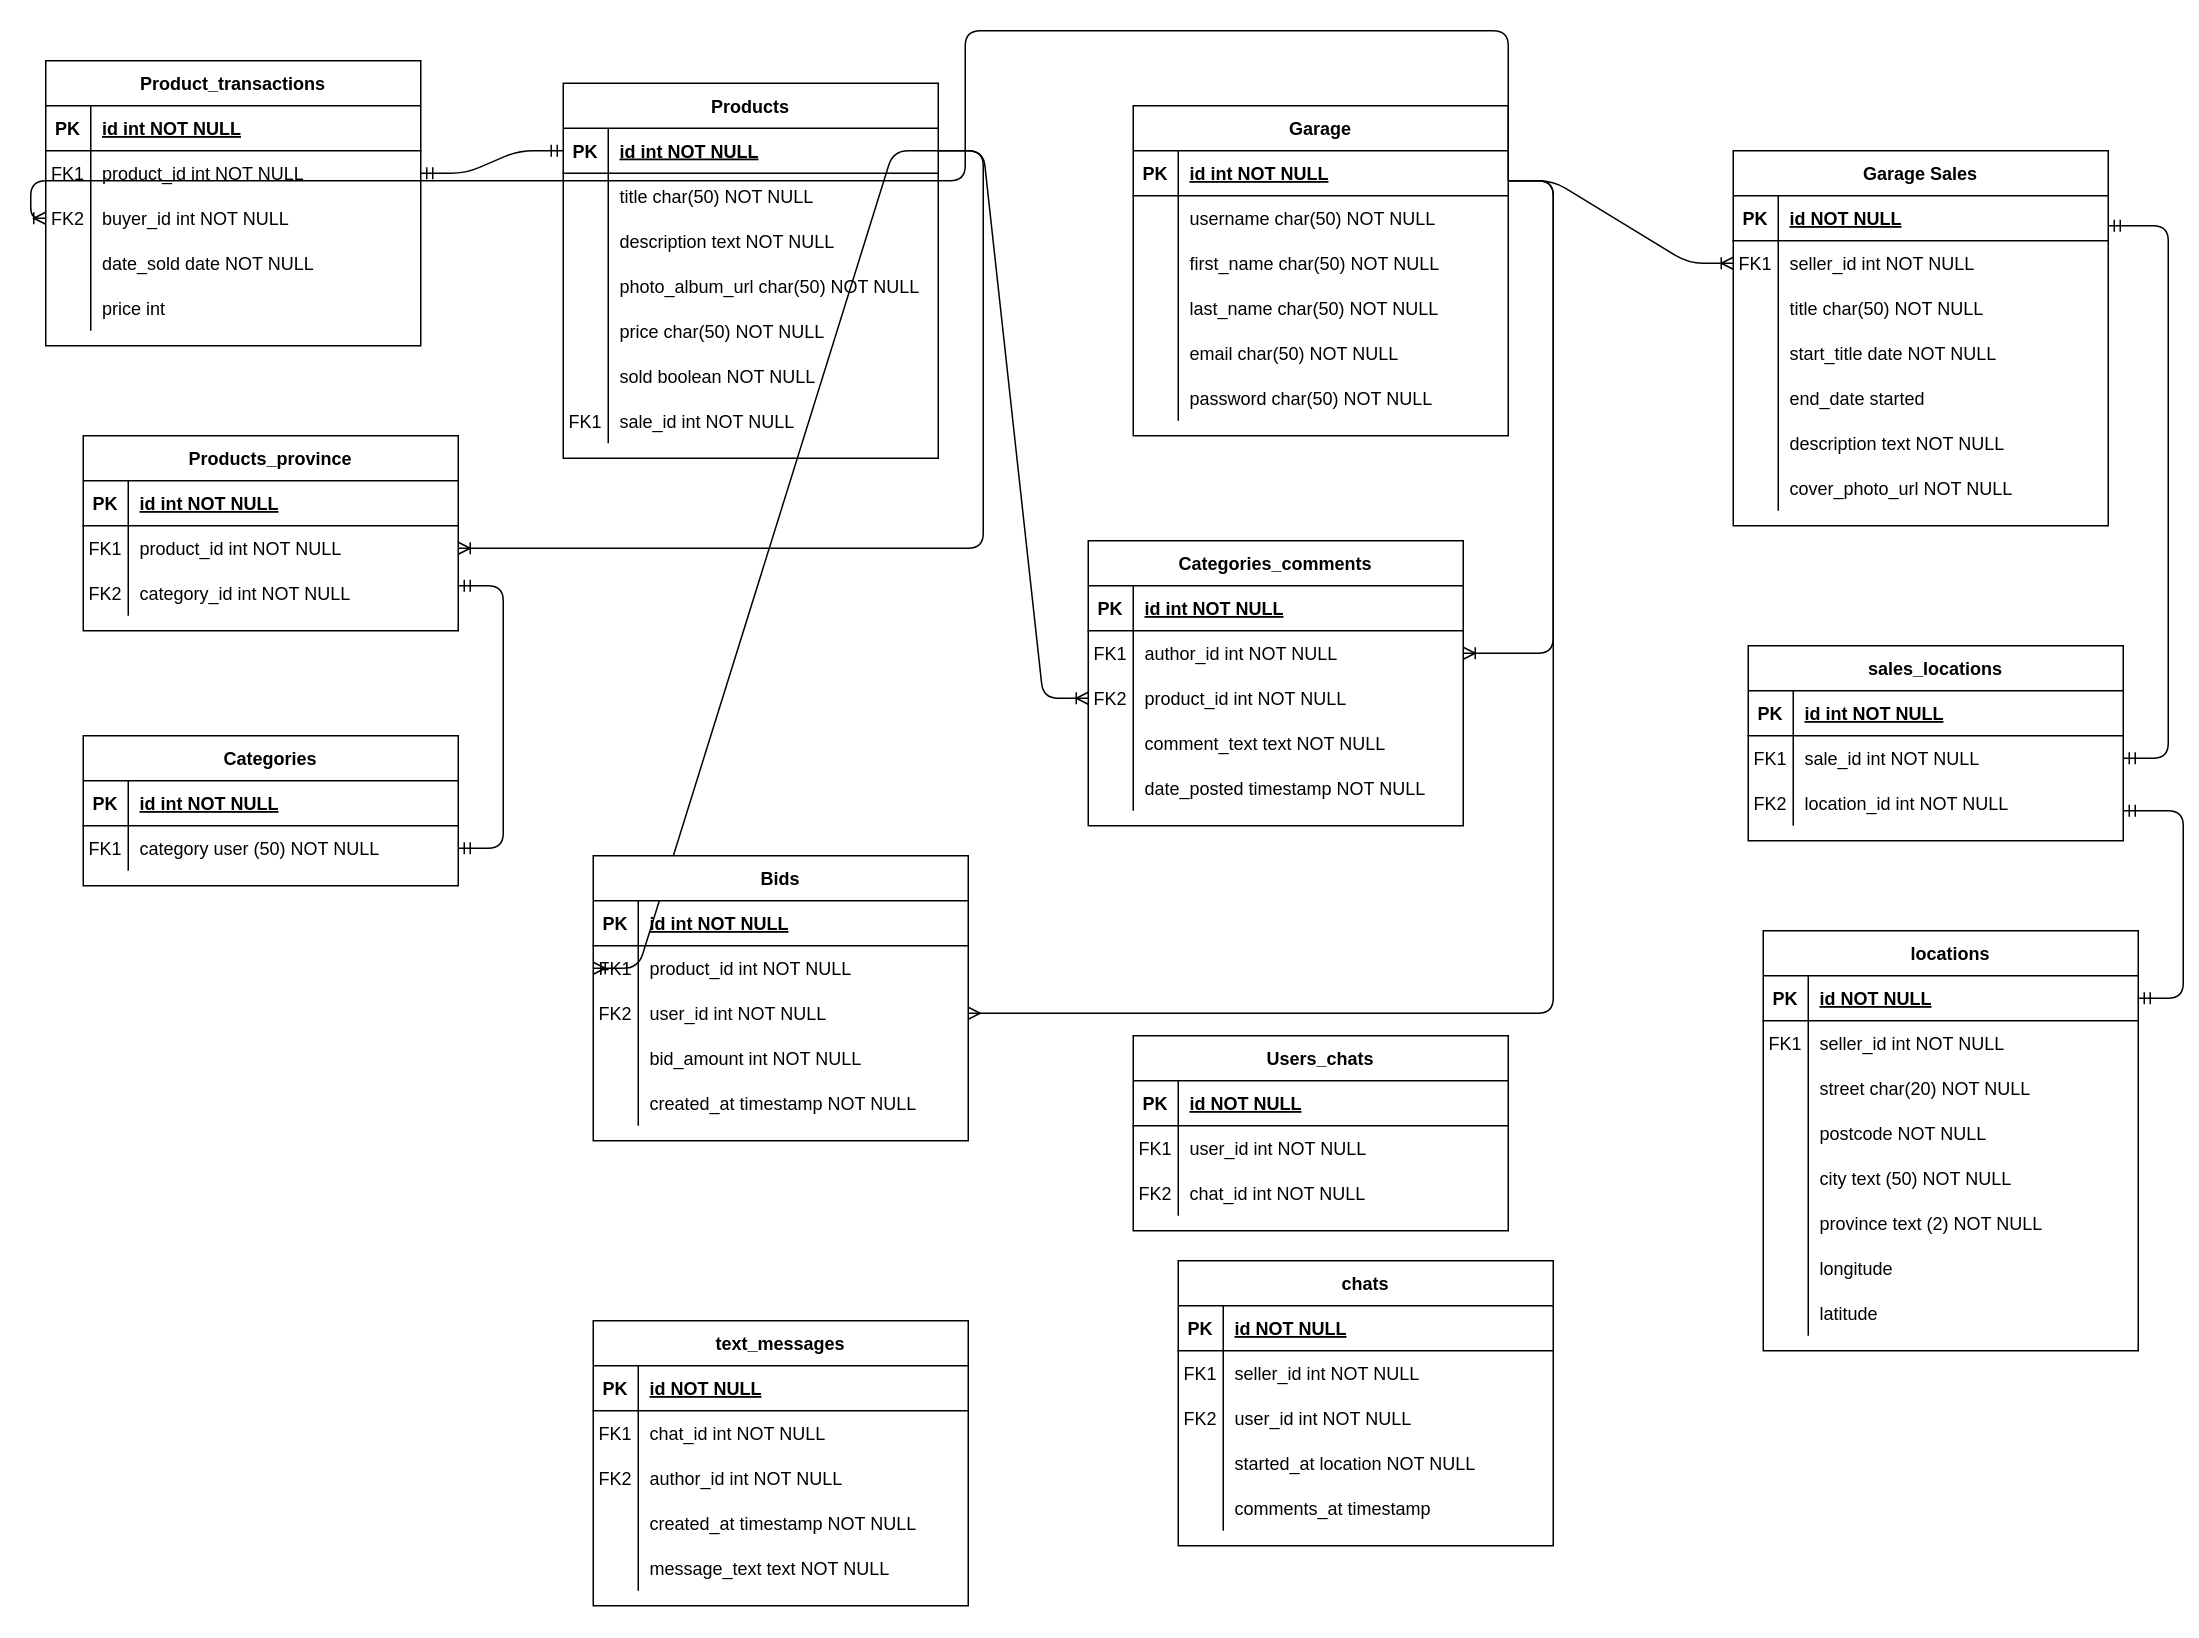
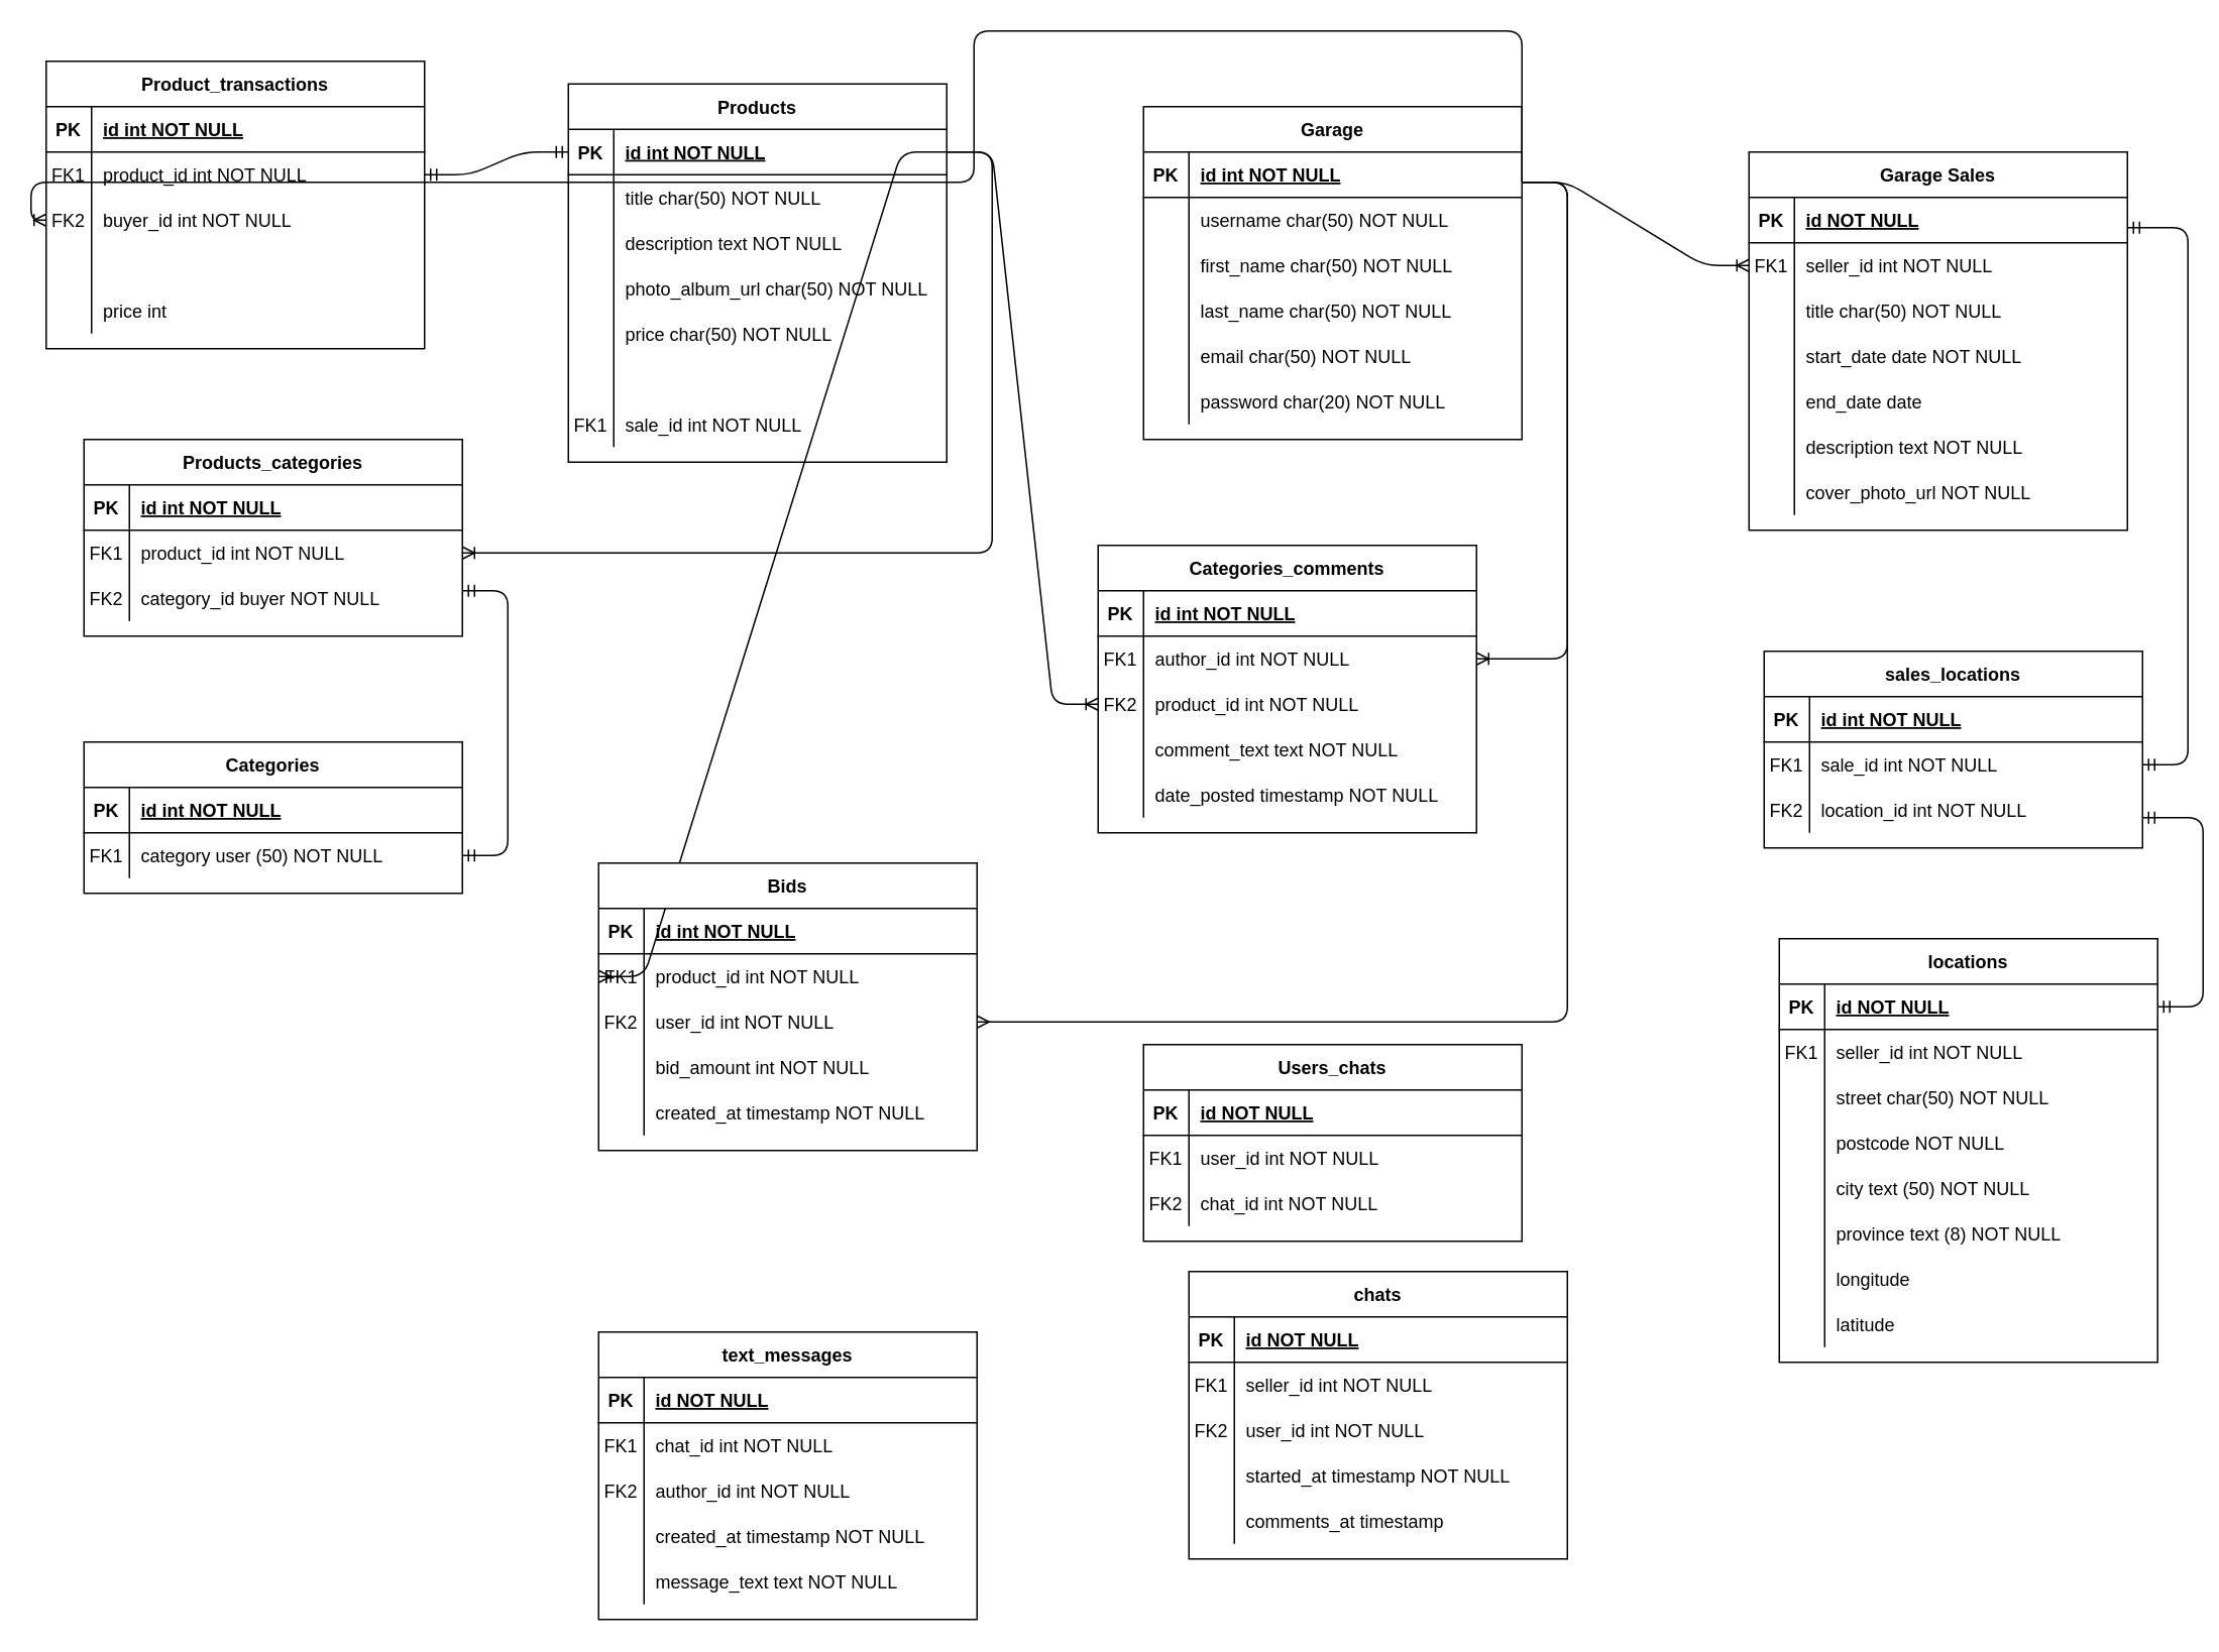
- <mxCell id="46" value="date_sold date NOT NULL" style="shape=partialRectangle;overflow=hidden;connectable=0;fillColor=none;top=0;left=0;bottom=0;right=0;align=left;spacingLeft=6;" vertex="1" parent="44"><mxGeometry x="30" width="220" height="30" as="geometry" /></mxCell>
- <mxCell id="14" value="start_title date NOT NULL" style="shape=partialRectangle;overflow=hidden;connectable=0;fillColor=none;top=0;left=0;bottom=0;right=0;align=left;spacingLeft=6;" vertex="1" parent="12"><mxGeometry x="30" width="220" height="30" as="geometry" /></mxCell>
+ <mxCell id="14" value="start_date date NOT NULL" style="shape=partialRectangle;overflow=hidden;connectable=0;fillColor=none;top=0;left=0;bottom=0;right=0;align=left;spacingLeft=6;" vertex="1" parent="12"><mxGeometry x="30" width="220" height="30" as="geometry" /></mxCell>
- <mxCell id="93" value="sold boolean NOT NULL" style="shape=partialRectangle;overflow=hidden;connectable=0;fillColor=none;top=0;left=0;bottom=0;right=0;align=left;spacingLeft=6;" vertex="1" parent="91"><mxGeometry x="30" width="220" height="30" as="geometry" /></mxCell>
- <mxCell id="115" value="password char(50) NOT NULL" style="shape=partialRectangle;overflow=hidden;connectable=0;fillColor=none;top=0;left=0;bottom=0;right=0;align=left;spacingLeft=6;" vertex="1" parent="113"><mxGeometry x="30" width="220" height="30" as="geometry" /></mxCell>
+ <mxCell id="115" value="password char(20) NOT NULL" style="shape=partialRectangle;overflow=hidden;connectable=0;fillColor=none;top=0;left=0;bottom=0;right=0;align=left;spacingLeft=6;" vertex="1" parent="113"><mxGeometry x="30" width="220" height="30" as="geometry" /></mxCell>
- <mxCell id="17" value="end_date started" style="shape=partialRectangle;overflow=hidden;connectable=0;fillColor=none;top=0;left=0;bottom=0;right=0;align=left;spacingLeft=6;" vertex="1" parent="15"><mxGeometry x="30" width="220" height="30" as="geometry" /></mxCell>
+ <mxCell id="17" value="end_date date" style="shape=partialRectangle;overflow=hidden;connectable=0;fillColor=none;top=0;left=0;bottom=0;right=0;align=left;spacingLeft=6;" vertex="1" parent="15"><mxGeometry x="30" width="220" height="30" as="geometry" /></mxCell>
- <mxCell id="121" value="Products_province" style="shape=table;startSize=30;container=1;collapsible=1;childLayout=tableLayout;fixedRows=1;rowLines=0;fontStyle=1;align=center;resizeLast=1;" vertex="1" parent="1"><mxGeometry x="55" y="290" width="250" height="130" as="geometry" /></mxCell>
+ <mxCell id="121" value="Products_categories" style="shape=table;startSize=30;container=1;collapsible=1;childLayout=tableLayout;fixedRows=1;rowLines=0;fontStyle=1;align=center;resizeLast=1;" vertex="1" parent="1"><mxGeometry x="55" y="290" width="250" height="130" as="geometry" /></mxCell>
- <mxCell id="130" value="category_id int NOT NULL" style="shape=partialRectangle;overflow=hidden;connectable=0;fillColor=none;top=0;left=0;bottom=0;right=0;align=left;spacingLeft=6;" vertex="1" parent="128"><mxGeometry x="30" width="220" height="30" as="geometry" /></mxCell>
+ <mxCell id="130" value="category_id buyer NOT NULL" style="shape=partialRectangle;overflow=hidden;connectable=0;fillColor=none;top=0;left=0;bottom=0;right=0;align=left;spacingLeft=6;" vertex="1" parent="128"><mxGeometry x="30" width="220" height="30" as="geometry" /></mxCell>
- <mxCell id="59" value="street char(20) NOT NULL" style="shape=partialRectangle;overflow=hidden;connectable=0;fillColor=none;top=0;left=0;bottom=0;right=0;align=left;spacingLeft=6;" vertex="1" parent="57"><mxGeometry x="30" width="220" height="30" as="geometry" /></mxCell>
+ <mxCell id="59" value="street char(50) NOT NULL" style="shape=partialRectangle;overflow=hidden;connectable=0;fillColor=none;top=0;left=0;bottom=0;right=0;align=left;spacingLeft=6;" vertex="1" parent="57"><mxGeometry x="30" width="220" height="30" as="geometry" /></mxCell>
- <mxCell id="68" value="province text (2) NOT NULL" style="shape=partialRectangle;overflow=hidden;connectable=0;fillColor=none;top=0;left=0;bottom=0;right=0;align=left;spacingLeft=6;" vertex="1" parent="66"><mxGeometry x="30" width="220" height="30" as="geometry" /></mxCell>
+ <mxCell id="68" value="province text (8) NOT NULL" style="shape=partialRectangle;overflow=hidden;connectable=0;fillColor=none;top=0;left=0;bottom=0;right=0;align=left;spacingLeft=6;" vertex="1" parent="66"><mxGeometry x="30" width="220" height="30" as="geometry" /></mxCell>
- <mxCell id="203" value="started_at location NOT NULL" style="shape=partialRectangle;overflow=hidden;connectable=0;fillColor=none;top=0;left=0;bottom=0;right=0;align=left;spacingLeft=6;" vertex="1" parent="201"><mxGeometry x="30" width="220" height="30" as="geometry" /></mxCell>
+ <mxCell id="203" value="started_at timestamp NOT NULL" style="shape=partialRectangle;overflow=hidden;connectable=0;fillColor=none;top=0;left=0;bottom=0;right=0;align=left;spacingLeft=6;" vertex="1" parent="201"><mxGeometry x="30" width="220" height="30" as="geometry" /></mxCell>
